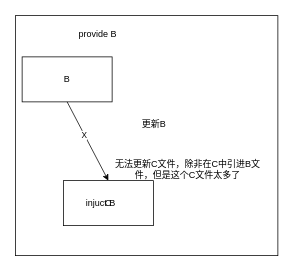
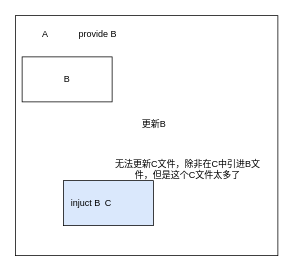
+ <mxCell id="5" value="A" style="text;html=1;align=center;verticalAlign=middle;whiteSpace=wrap;rounded=0;" vertex="1" parent="1"><mxGeometry x="30" y="30" width="60" height="30" as="geometry" /></mxCell>
- <mxCell id="8" value="" style="endArrow=classic;html=1;rounded=0;exitX=0.5;exitY=1;exitDx=0;exitDy=0;entryX=0.5;entryY=0;entryDx=0;entryDy=0;" edge="1" parent="1" source="3" target="4"><mxGeometry width="50" height="50" relative="1" as="geometry"><mxPoint x="120" y="190" as="sourcePoint" /><mxPoint x="170" y="140" as="targetPoint" /></mxGeometry></mxCell>
- <mxCell id="9" value="X" style="edgeLabel;html=1;align=center;verticalAlign=middle;resizable=0;points=[];" vertex="1" connectable="0" parent="8"><mxGeometry x="-0.16" y="-1" relative="1" as="geometry"><mxPoint as="offset" /></mxGeometry></mxCell>
- <mxCell id="7" value="injuct B" style="text;html=1;align=center;verticalAlign=middle;whiteSpace=wrap;rounded=0;" vertex="1" parent="1"><mxGeometry x="104" y="255" width="60" height="30" as="geometry" /></mxCell>
+ <mxCell id="7" value="injuct B" style="text;html=1;align=center;verticalAlign=middle;whiteSpace=wrap;rounded=0;" vertex="1" parent="1"><mxGeometry x="84" y="255" width="60" height="30" as="geometry" /></mxCell>
- <mxCell id="4" value="C" style="rounded=0;whiteSpace=wrap;html=1;" vertex="1" parent="1"><mxGeometry x="84" y="240" width="120" height="60" as="geometry" /></mxCell>
+ <mxCell id="4" value="C" style="rounded=0;whiteSpace=wrap;html=1;fillColor=#dae8fc;" vertex="1" parent="1"><mxGeometry x="84" y="240" width="120" height="60" as="geometry" /></mxCell>
